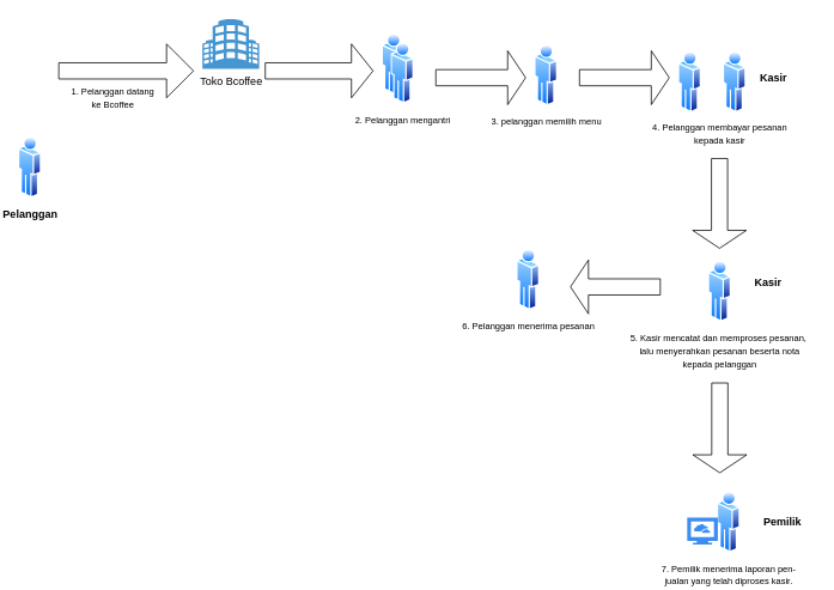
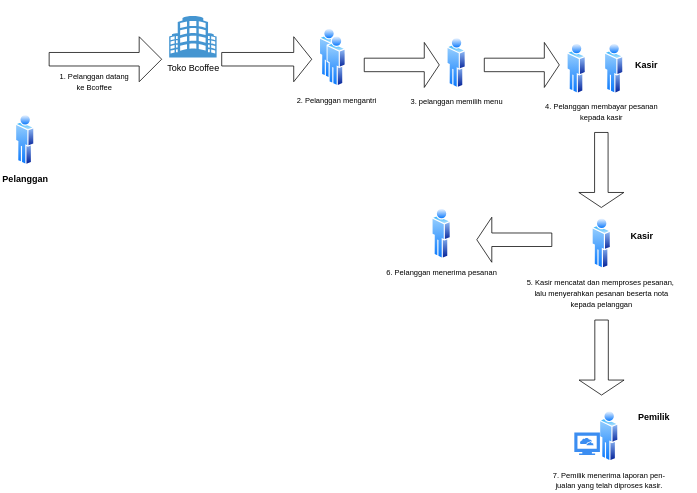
- <mxCell id="37" value="&lt;b&gt;&lt;font style=&quot;font-size: 12px;&quot;&gt;Pemilik&lt;/font&gt;&lt;/b&gt;" style="text;html=1;resizable=0;autosize=1;align=center;verticalAlign=middle;points=[];fillColor=none;strokeColor=none;rounded=0;fontSize=10;" vertex="1" parent="1"><mxGeometry x="836.3" y="566" width="70" height="30" as="geometry" /></mxCell>
+ <mxCell id="37" value="&lt;b&gt;&lt;font style=&quot;font-size: 12px;&quot;&gt;Pemilik&lt;/font&gt;&lt;/b&gt;" style="text;html=1;resizable=0;autosize=1;align=center;verticalAlign=middle;points=[];fillColor=none;strokeColor=none;rounded=0;fontSize=10;" vertex="1" parent="1"><mxGeometry x="836.3" y="541" width="70" height="30" as="geometry" /></mxCell>
